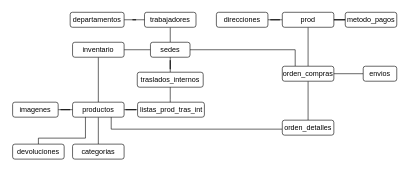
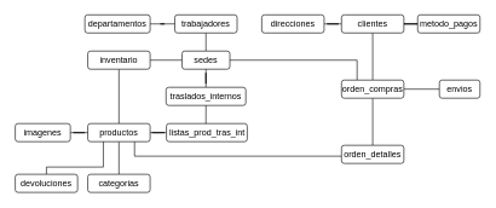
- <mxCell id="26" value="prod" style="rounded=1;whiteSpace=wrap;html=1;" vertex="1" parent="1"><mxGeometry x="470" y="20" width="86" height="25" as="geometry" /></mxCell>
+ <mxCell id="26" value="clientes" style="rounded=1;whiteSpace=wrap;html=1;" vertex="1" parent="1"><mxGeometry x="470" y="20" width="86" height="25" as="geometry" /></mxCell>
